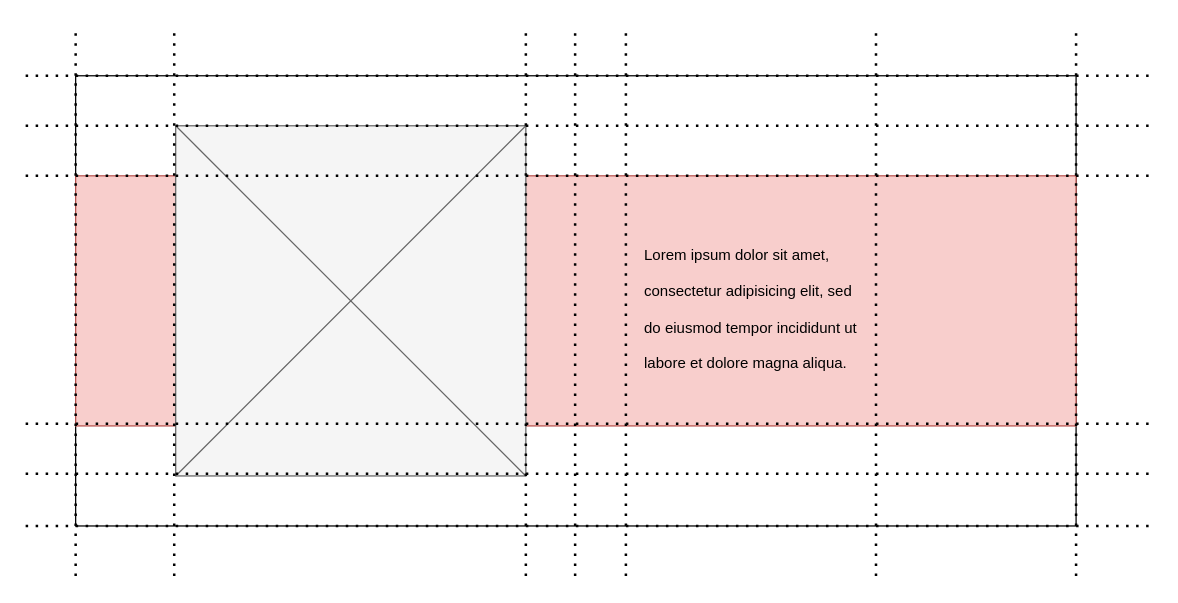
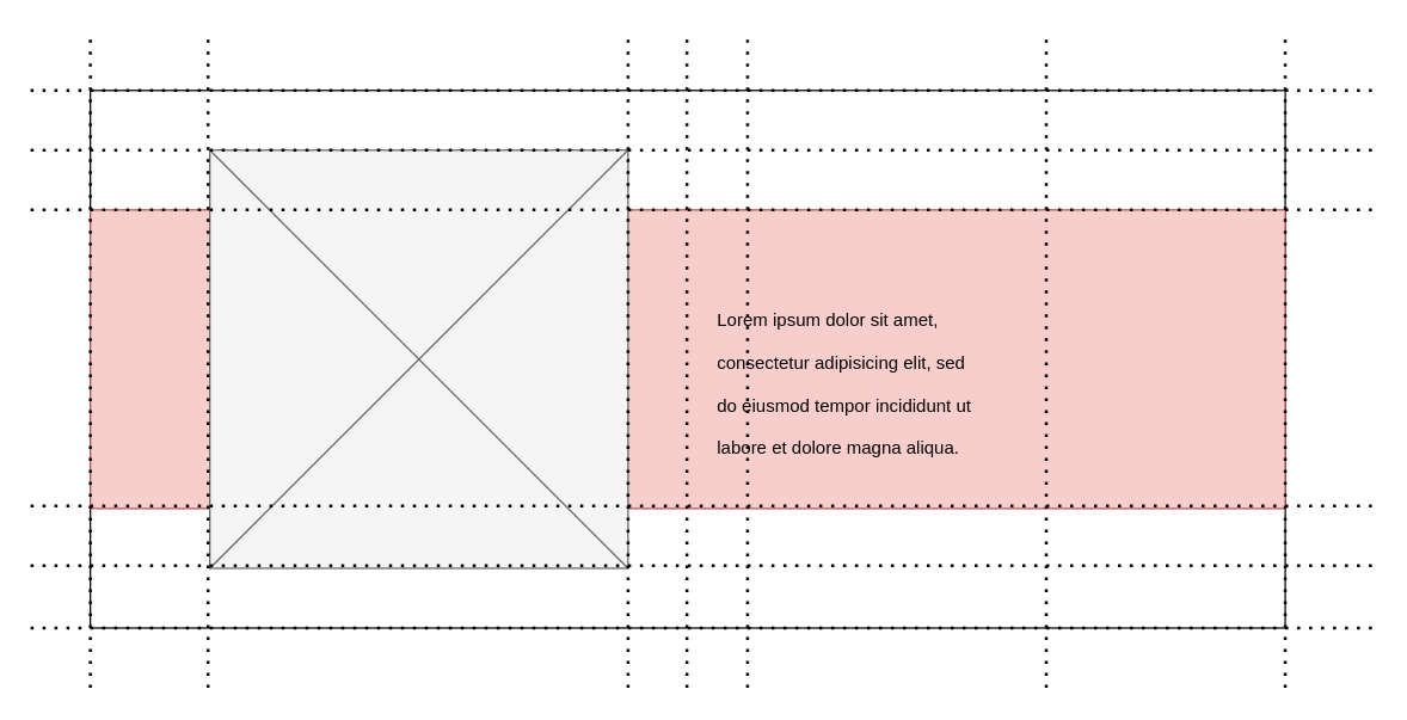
- <mxCell id="4" value="&lt;h1&gt;&lt;span style=&quot;font-size: 12px ; font-weight: normal&quot;&gt;Lorem ipsum dolor sit amet, consectetur adipisicing elit, sed do eiusmod tempor incididunt ut labore et dolore magna aliqua.&lt;/span&gt;&lt;br&gt;&lt;/h1&gt;" style="text;html=1;strokeColor=none;fillColor=none;spacing=5;spacingTop=-20;whiteSpace=wrap;overflow=hidden;rounded=0;" vertex="1" parent="1"><mxGeometry x="510" y="180" width="190" height="120" as="geometry" /></mxCell>
+ <mxCell id="4" value="&lt;h1&gt;&lt;span style=&quot;font-size: 12px ; font-weight: normal&quot;&gt;Lorem ipsum dolor sit amet, consectetur adipisicing elit, sed do eiusmod tempor incididunt ut labore et dolore magna aliqua.&lt;/span&gt;&lt;br&gt;&lt;/h1&gt;" style="text;html=1;strokeColor=none;fillColor=none;spacing=5;spacingTop=-20;whiteSpace=wrap;overflow=hidden;rounded=0;" vertex="1" parent="1"><mxGeometry x="475" y="190" width="190" height="120" as="geometry" /></mxCell>
